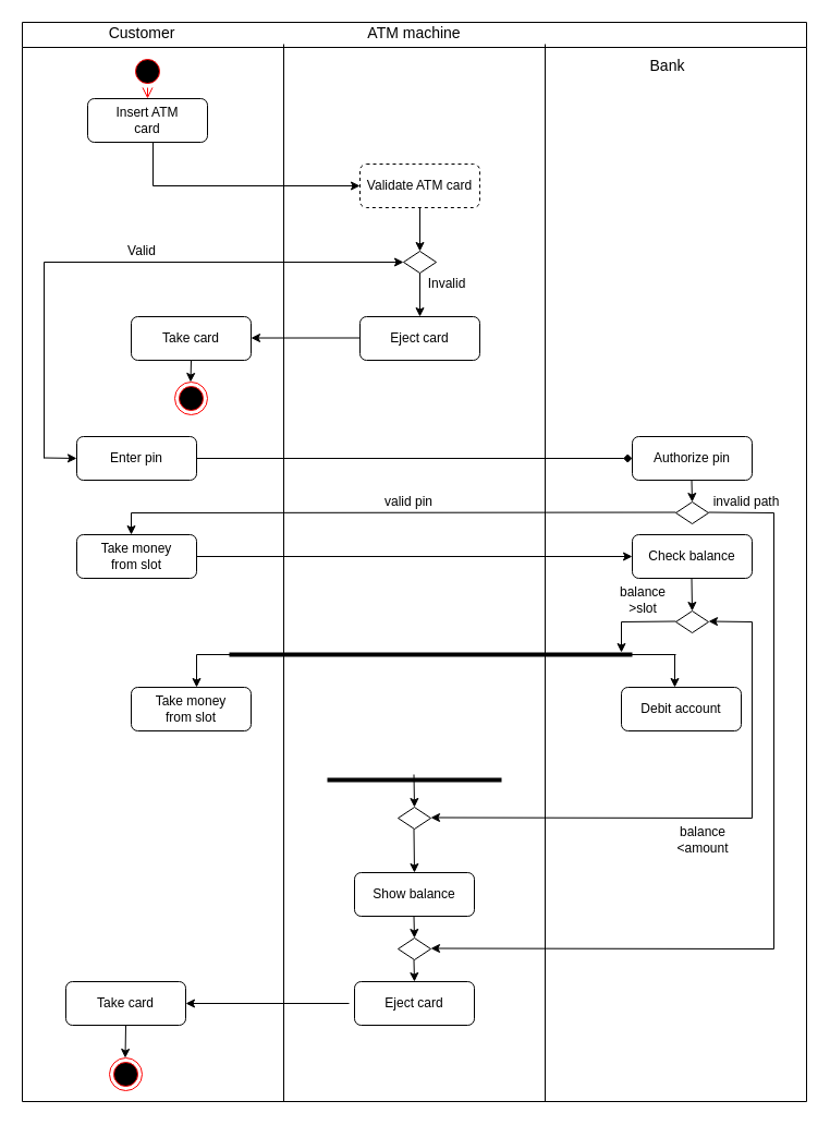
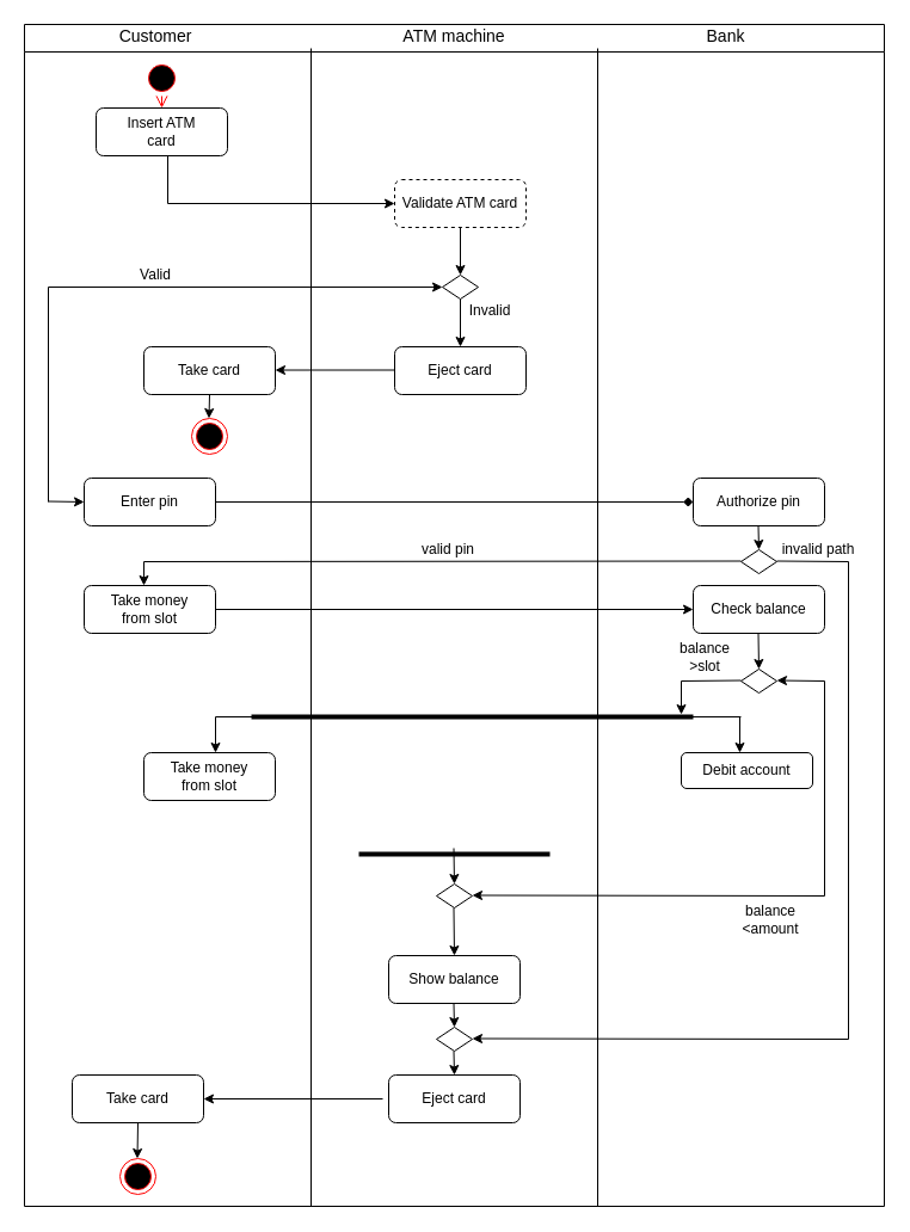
- <mxCell id="56" value="Bank" style="text;html=1;strokeColor=none;fillColor=none;align=center;verticalAlign=middle;whiteSpace=wrap;rounded=0;fontSize=14;" vertex="1" parent="2"><mxGeometry x="555" y="30" width="75" height="20" as="geometry" /></mxCell>
+ <mxCell id="56" value="Bank" style="text;html=1;strokeColor=none;fillColor=none;align=center;verticalAlign=middle;whiteSpace=wrap;rounded=0;fontSize=14;" vertex="1" parent="2"><mxGeometry x="550" width="75" height="20" as="geometry" /></mxCell>
- <mxCell id="17" value="Debit account" style="rounded=1;whiteSpace=wrap;html=1;" vertex="1" parent="2"><mxGeometry x="550" y="610" width="110" height="40" as="geometry" /></mxCell>
+ <mxCell id="17" value="Debit account" style="rounded=1;whiteSpace=wrap;html=1;" vertex="1" parent="2"><mxGeometry x="550" y="610" width="110" height="30" as="geometry" /></mxCell>
